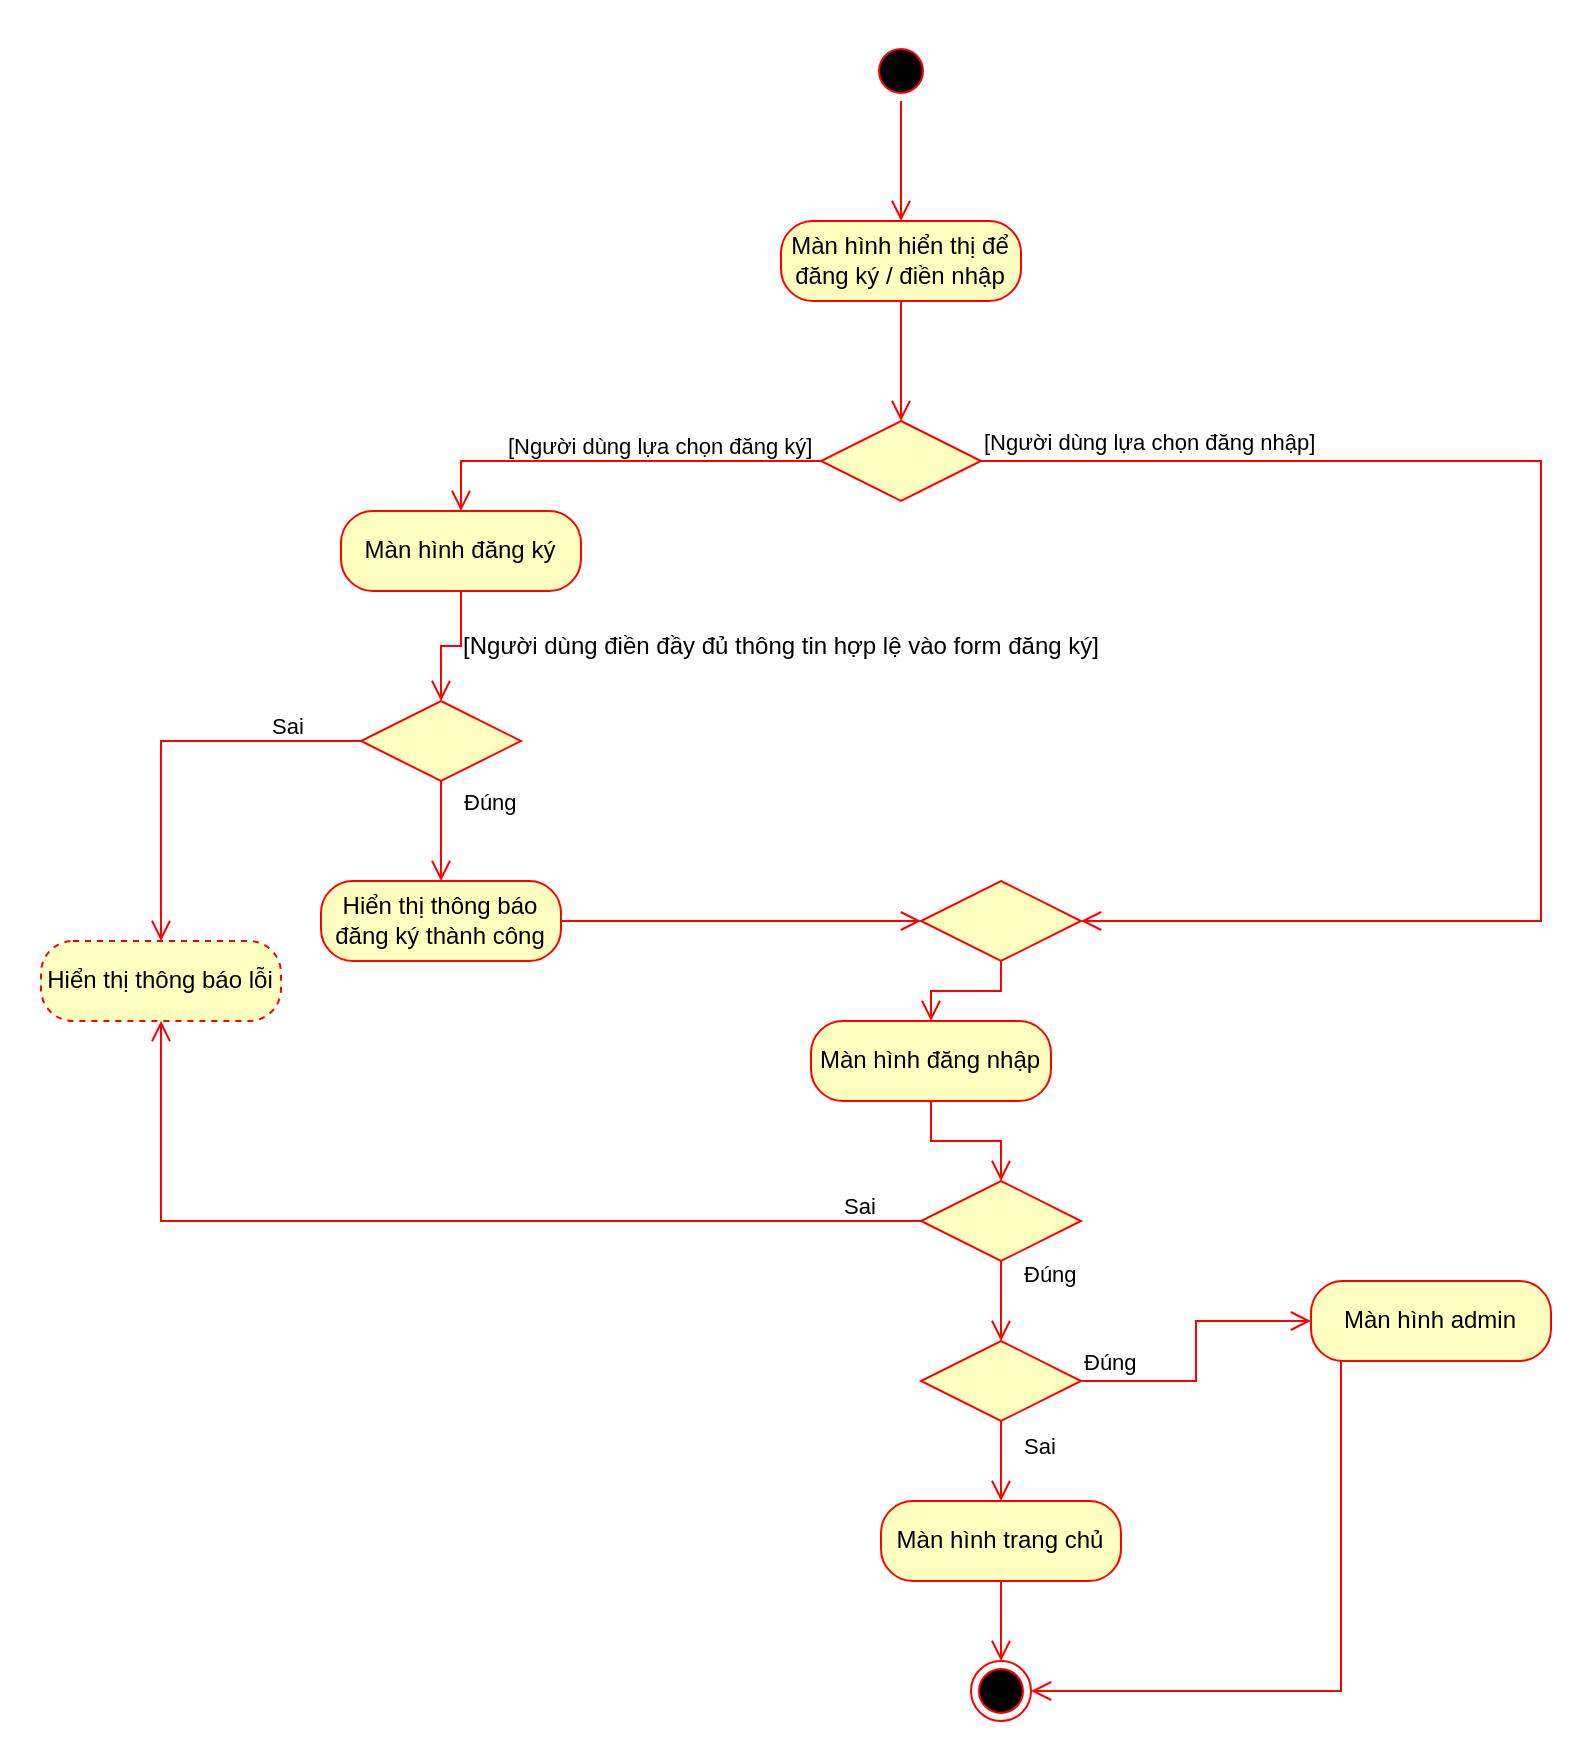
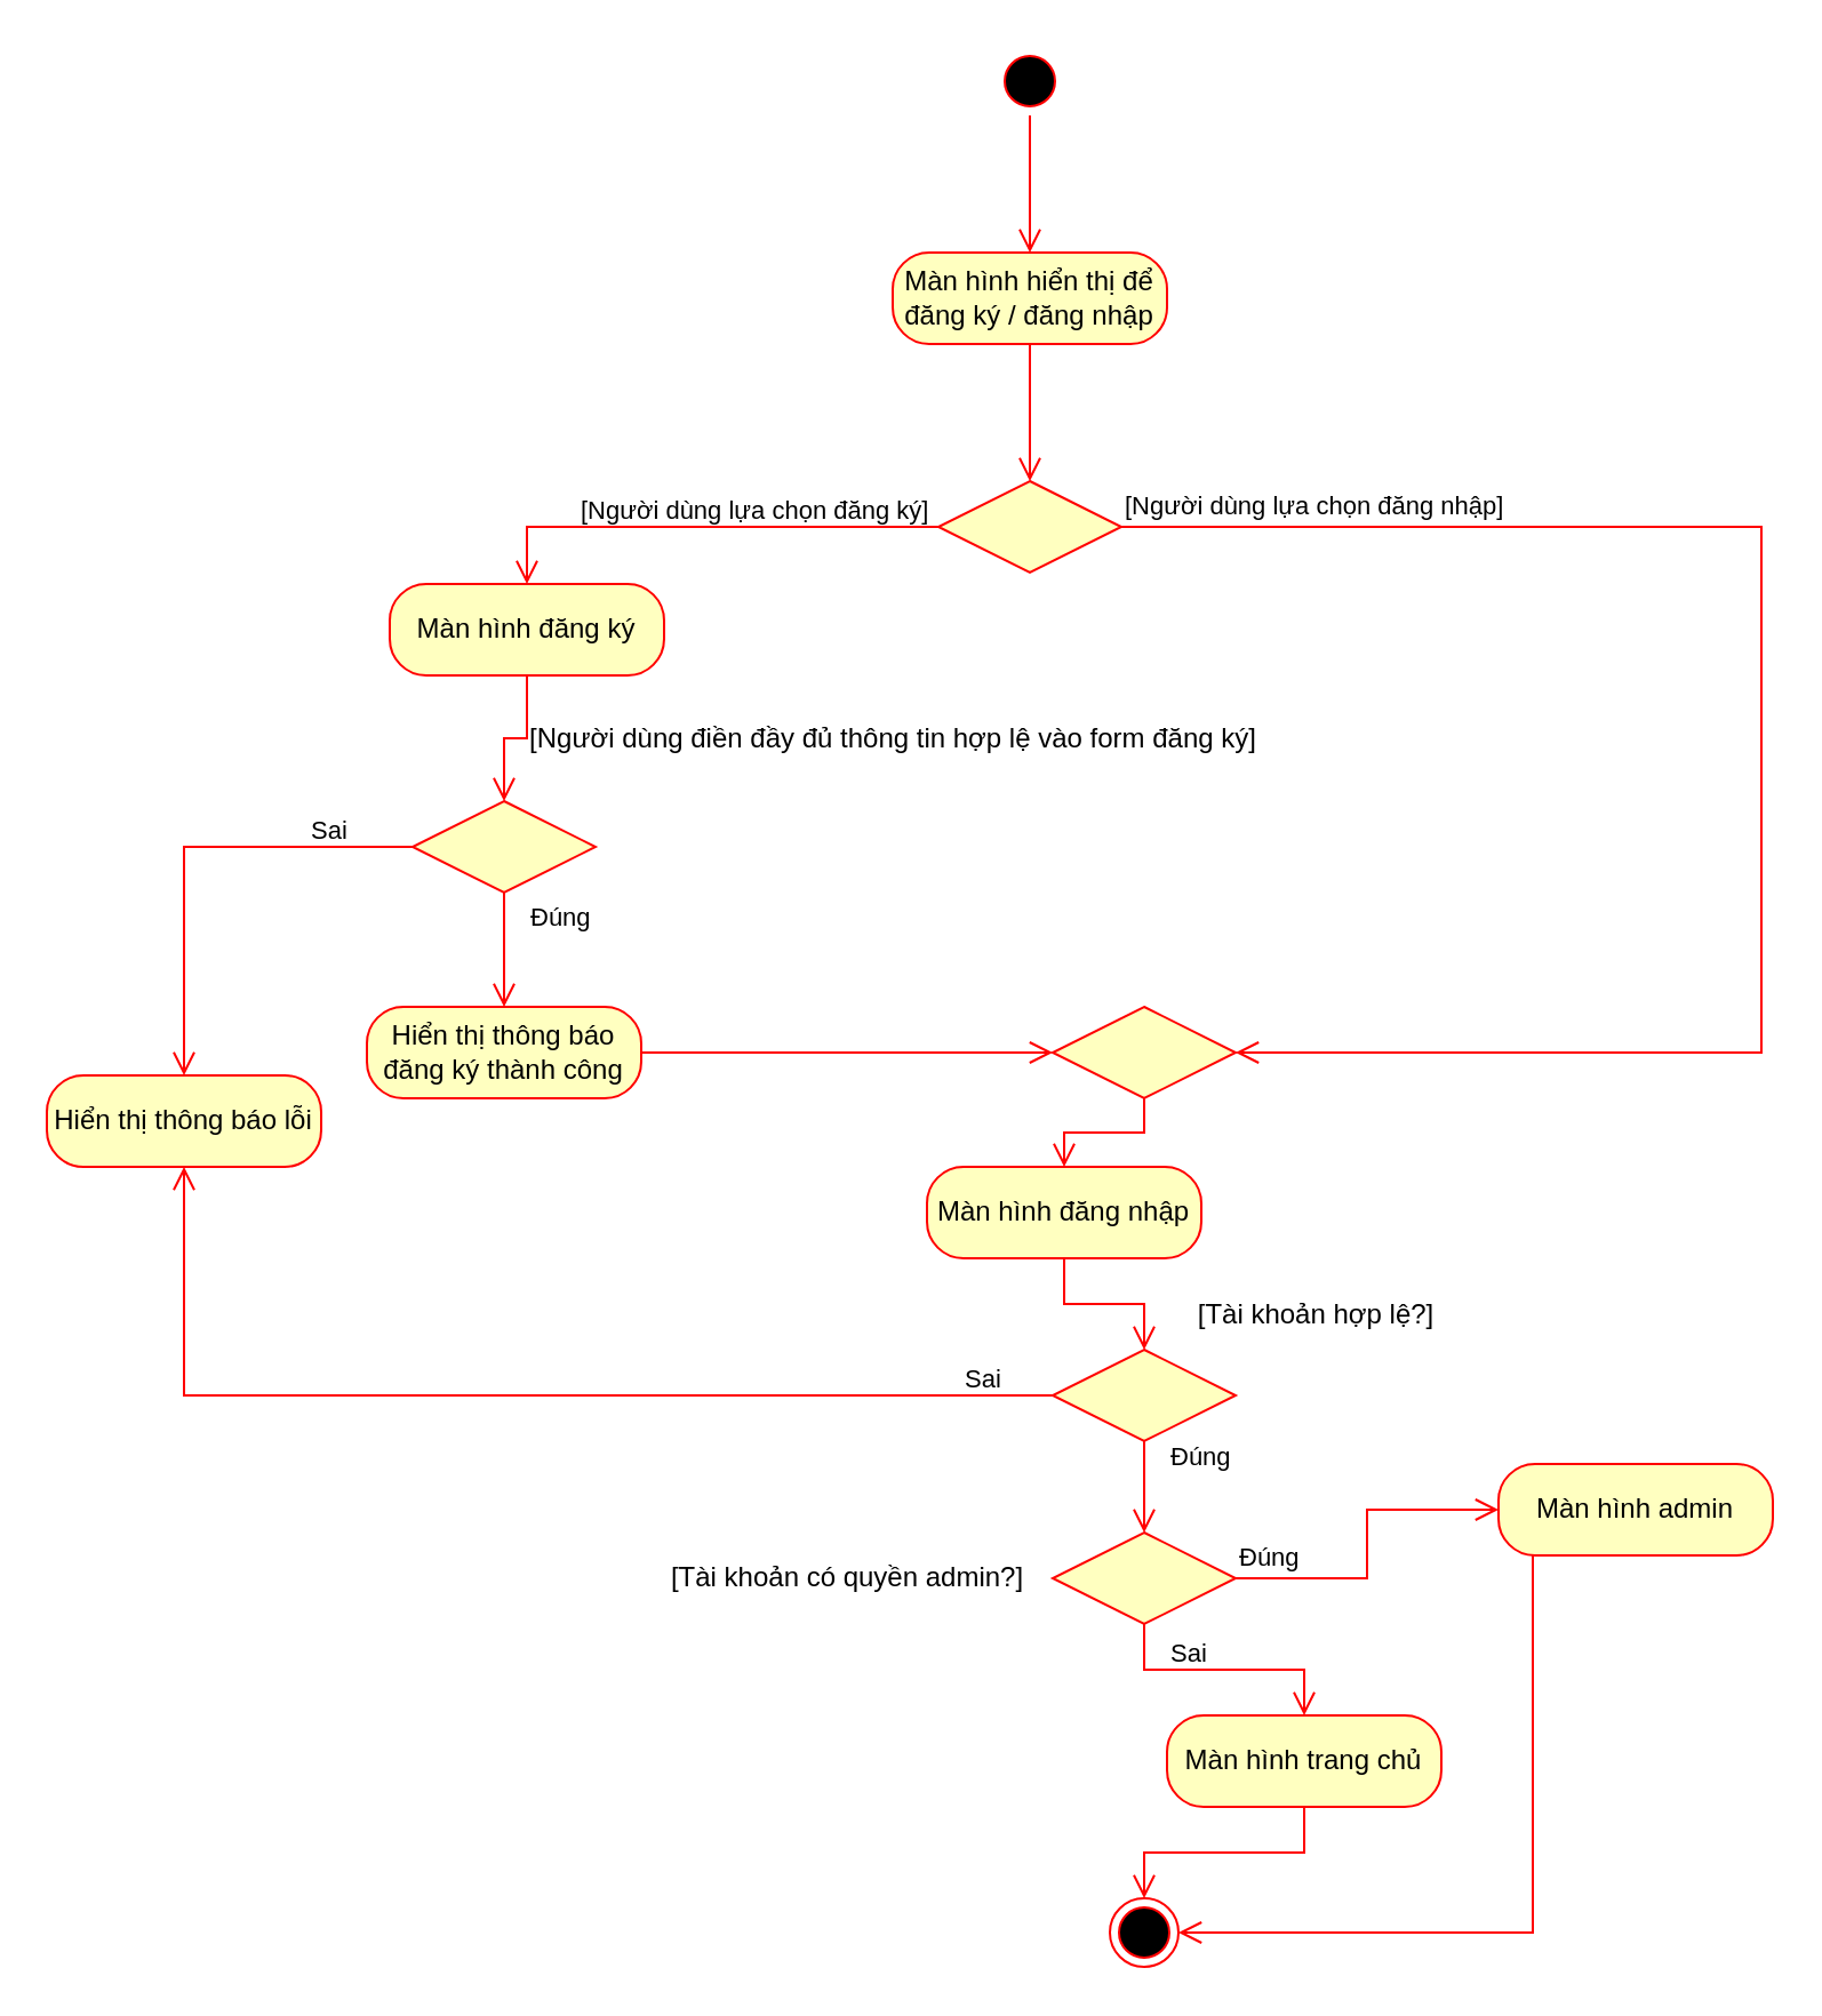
- <mxCell id="4" value="Màn hình hiển thị để đăng ký / điền nhập" style="rounded=1;whiteSpace=wrap;html=1;arcSize=40;fontColor=#000000;fillColor=#ffffc0;strokeColor=#ff0000;" parent="1" vertex="1"><mxGeometry x="390" y="110" width="120" height="40" as="geometry" /></mxCell>
+ <mxCell id="4" value="Màn hình hiển thị để đăng ký / đăng nhập" style="rounded=1;whiteSpace=wrap;html=1;arcSize=40;fontColor=#000000;fillColor=#ffffc0;strokeColor=#ff0000;" parent="1" vertex="1"><mxGeometry x="390" y="110" width="120" height="40" as="geometry" /></mxCell>
- <mxCell id="17" value="Hiển thị thông báo lỗi" style="rounded=1;whiteSpace=wrap;html=1;arcSize=40;fontColor=#000000;fillColor=#ffffc0;strokeColor=#ff0000;dashed=1;" parent="1" vertex="1"><mxGeometry x="20" y="470" width="120" height="40" as="geometry" /></mxCell>
+ <mxCell id="17" value="Hiển thị thông báo lỗi" style="rounded=1;whiteSpace=wrap;html=1;arcSize=40;fontColor=#000000;fillColor=#ffffc0;strokeColor=#ff0000;" parent="1" vertex="1"><mxGeometry x="20" y="470" width="120" height="40" as="geometry" /></mxCell>
+ <mxCell id="25" value="[Tài khoản hợp lệ?]" style="text;html=1;align=center;verticalAlign=middle;resizable=0;points=[];autosize=1;strokeColor=none;fillColor=none;" parent="1" vertex="1"><mxGeometry x="510" y="560" width="130" height="30" as="geometry" /></mxCell>
+ <mxCell id="29" value="[Tài khoản có quyền admin?]" style="text;html=1;align=center;verticalAlign=middle;resizable=0;points=[];autosize=1;strokeColor=none;fillColor=none;" parent="1" vertex="1"><mxGeometry x="280" y="675" width="180" height="30" as="geometry" /></mxCell>
- <mxCell id="30" value="Màn hình trang chủ" style="rounded=1;whiteSpace=wrap;html=1;arcSize=40;fontColor=#000000;fillColor=#ffffc0;strokeColor=#ff0000;" parent="1" vertex="1"><mxGeometry x="440" y="750" width="120" height="40" as="geometry" /></mxCell>
+ <mxCell id="30" value="Màn hình trang chủ" style="rounded=1;whiteSpace=wrap;html=1;arcSize=40;fontColor=#000000;fillColor=#ffffc0;strokeColor=#ff0000;" parent="1" vertex="1"><mxGeometry x="510" y="750" width="120" height="40" as="geometry" /></mxCell>
